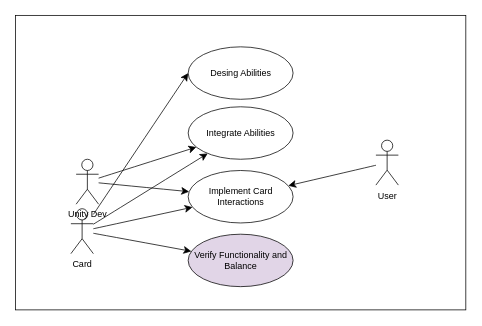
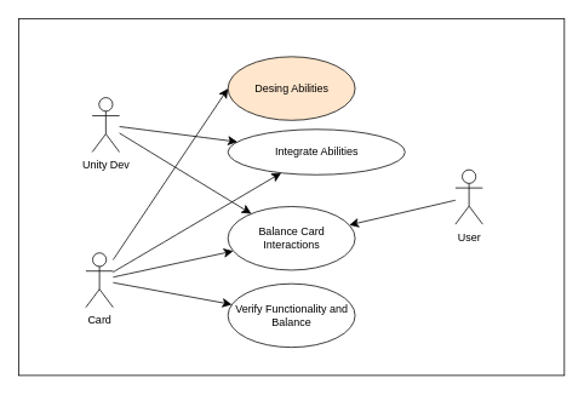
- <mxCell id="8" value="Desing Abilities" style="ellipse;whiteSpace=wrap;html=1;" vertex="1" parent="1"><mxGeometry x="250.5" y="62" width="140" height="70" as="geometry" /></mxCell>
+ <mxCell id="8" value="Desing Abilities" style="ellipse;whiteSpace=wrap;html=1;fillColor=#ffe6cc;" vertex="1" parent="1"><mxGeometry x="250.5" y="62" width="140" height="70" as="geometry" /></mxCell>
- <mxCell id="9" value="Integrate Abilities" style="ellipse;whiteSpace=wrap;html=1;" vertex="1" parent="1"><mxGeometry x="250.5" y="142" width="140" height="70" as="geometry" /></mxCell>
+ <mxCell id="9" value="Integrate Abilities" style="ellipse;whiteSpace=wrap;html=1;" vertex="1" parent="1"><mxGeometry x="250.5" y="142" width="195" height="50" as="geometry" /></mxCell>
- <mxCell id="14" value="Unity Dev" style="shape=umlActor;verticalLabelPosition=bottom;verticalAlign=top;html=1;" vertex="1" parent="1"><mxGeometry x="101" y="212" width="30" height="60" as="geometry" /></mxCell>
+ <mxCell id="14" value="Unity Dev" style="shape=umlActor;verticalLabelPosition=bottom;verticalAlign=top;html=1;" vertex="1" parent="1"><mxGeometry x="101" y="107" width="30" height="60" as="geometry" /></mxCell>
- <mxCell id="10" value="Implement Card Interactions" style="ellipse;whiteSpace=wrap;html=1;" vertex="1" parent="1"><mxGeometry x="250.5" y="227" width="140" height="70" as="geometry" /></mxCell>
+ <mxCell id="10" value="Balance Card Interactions" style="ellipse;whiteSpace=wrap;html=1;" vertex="1" parent="1"><mxGeometry x="250.5" y="227" width="140" height="70" as="geometry" /></mxCell>
- <mxCell id="11" value="Verify Functionality and Balance" style="ellipse;whiteSpace=wrap;html=1;fillColor=#e1d5e7;" vertex="1" parent="1"><mxGeometry x="250.5" y="312" width="140" height="70" as="geometry" /></mxCell>
+ <mxCell id="11" value="Verify Functionality and Balance" style="ellipse;whiteSpace=wrap;html=1;" vertex="1" parent="1"><mxGeometry x="250.5" y="312" width="140" height="70" as="geometry" /></mxCell>
